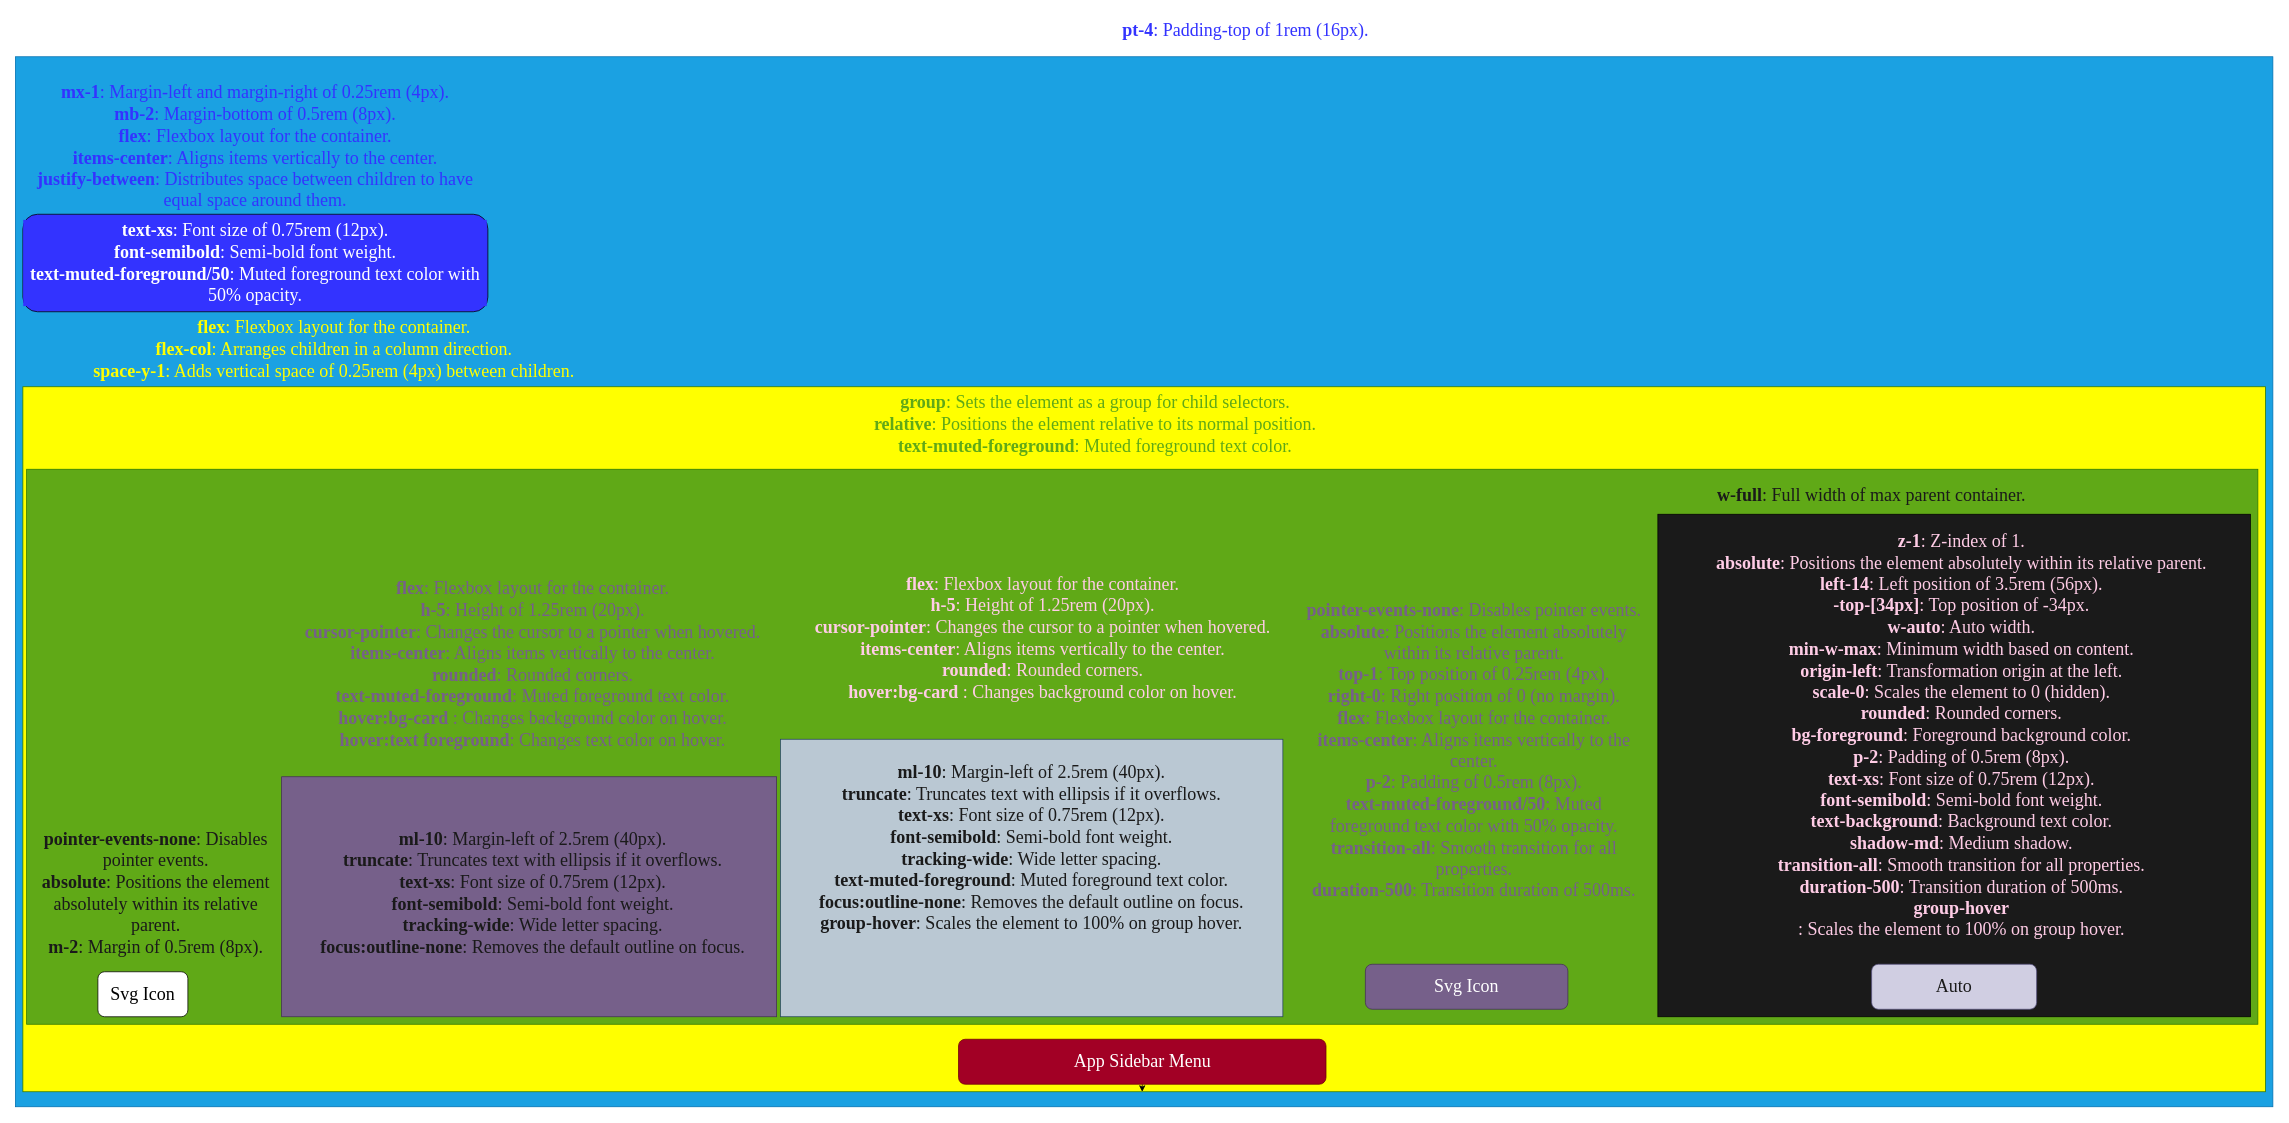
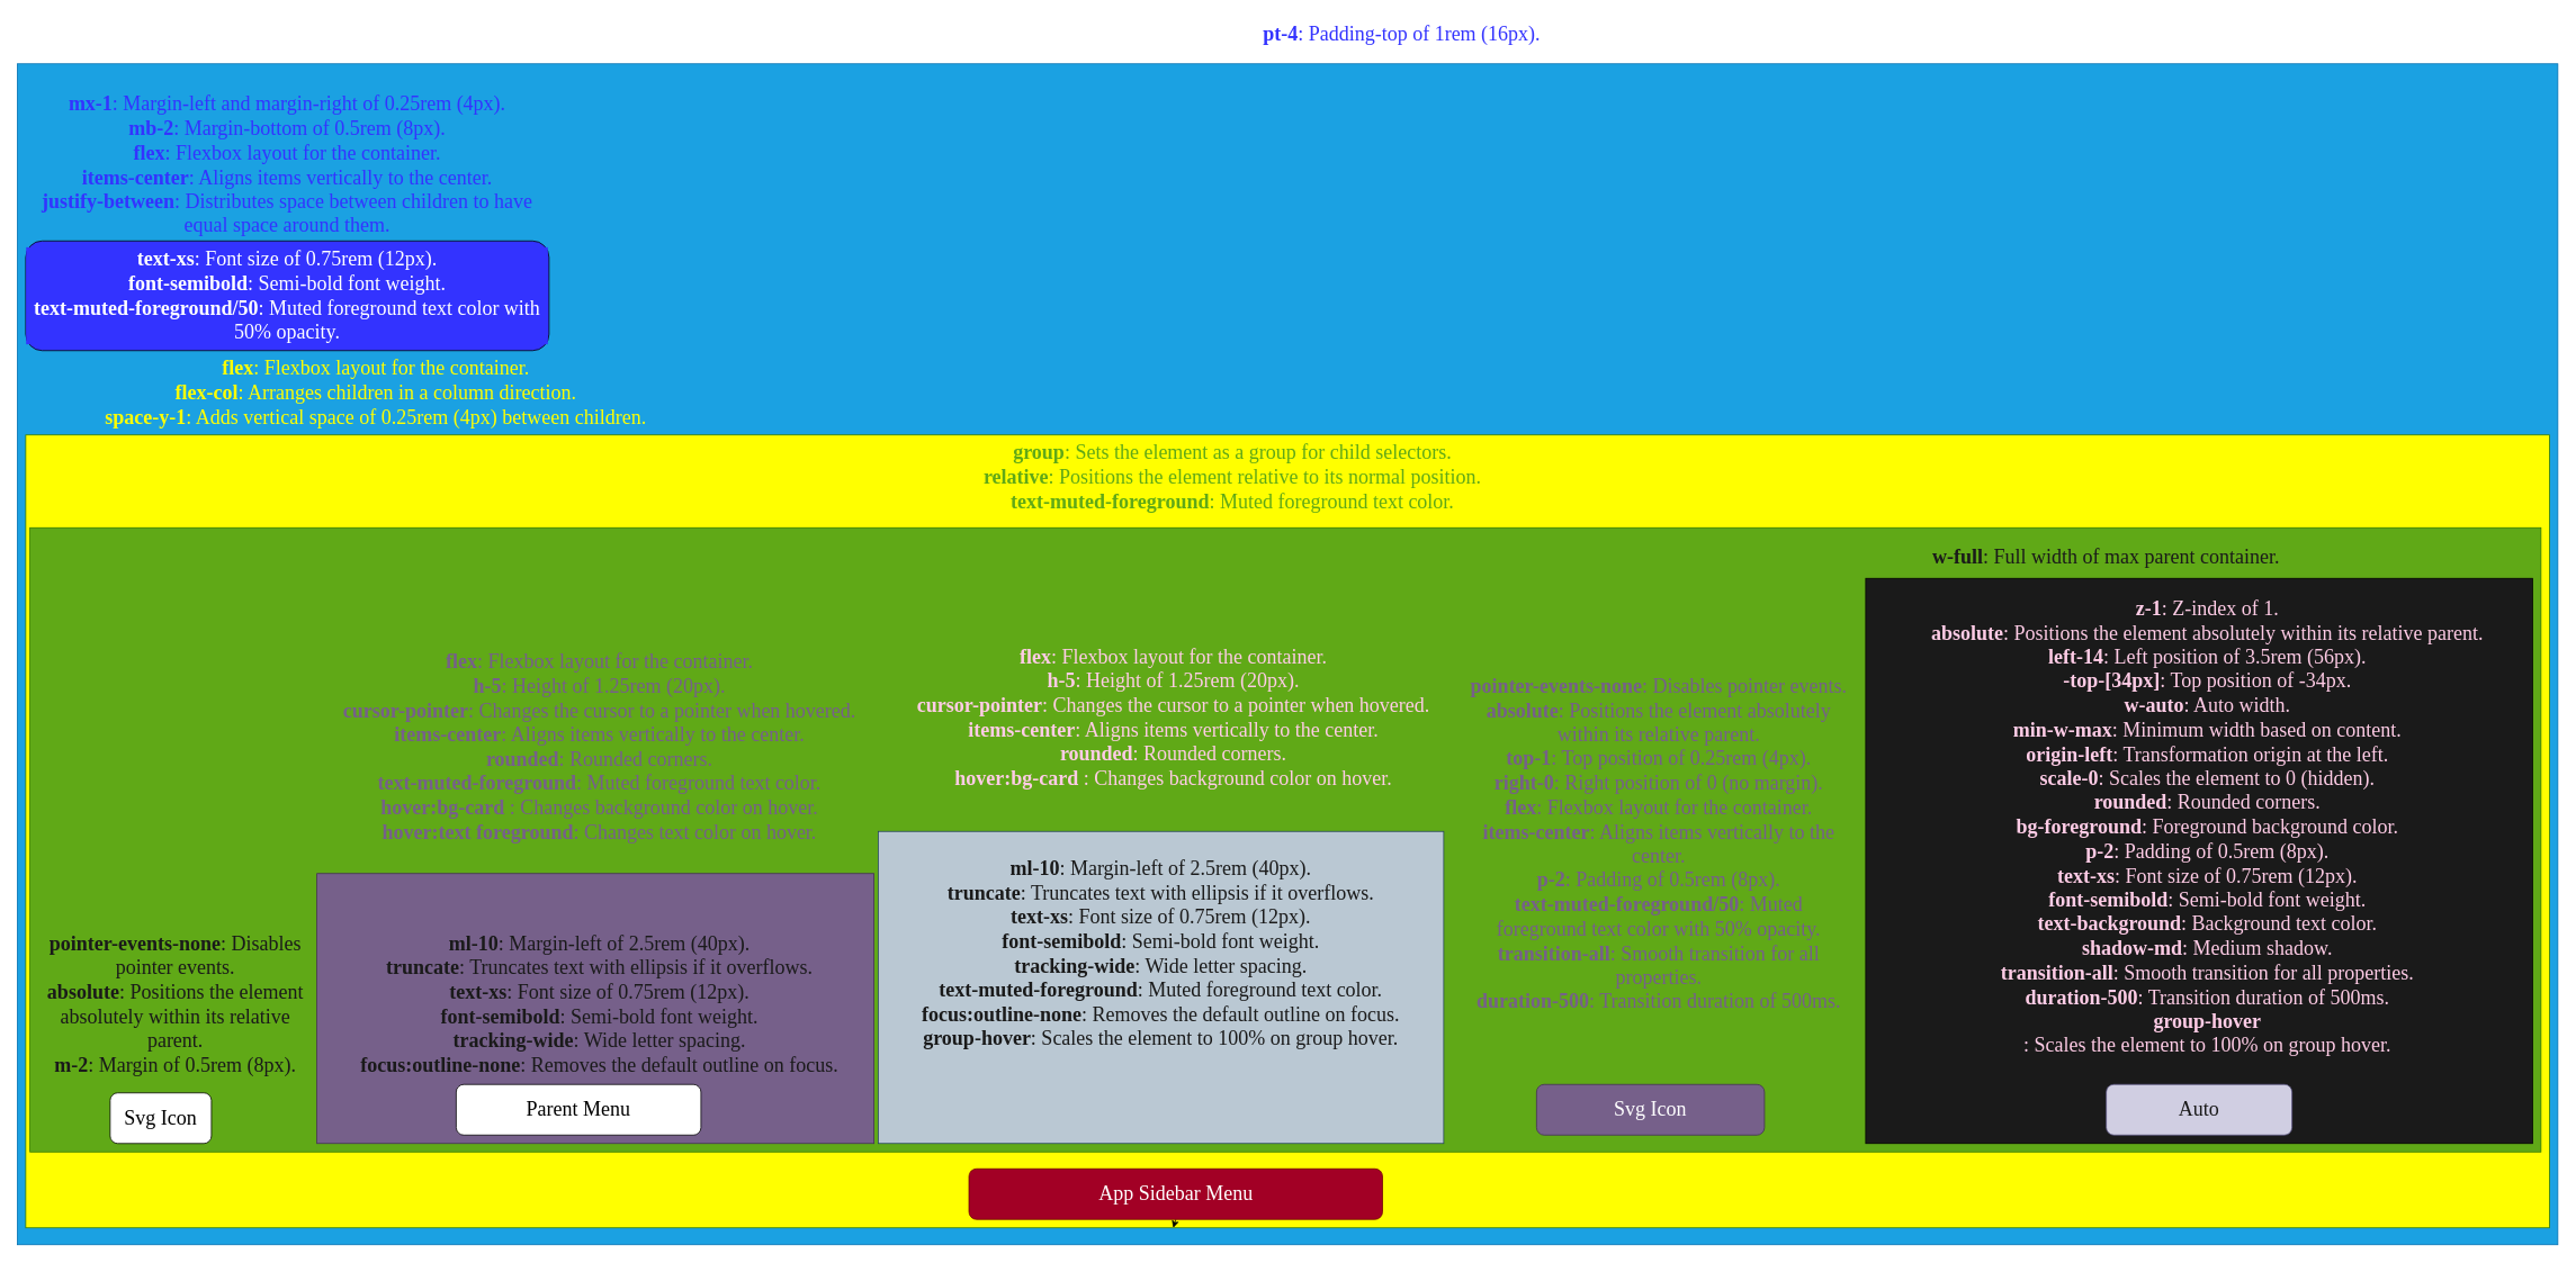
+ <mxCell id="16" value="Parent Menu" style="rounded=1;whiteSpace=wrap;html=1;labelBackgroundColor=none;fontFamily=Comic Sans MS;fontSize=24;" vertex="1" parent="1"><mxGeometry x="540" y="1285" width="290" height="60" as="geometry" /></mxCell>
- <mxCell id="10" value="App Sidebar Menu" style="rounded=1;whiteSpace=wrap;html=1;labelBackgroundColor=none;fontFamily=Comic Sans MS;fontSize=24;fontColor=#ffffff;fillColor=#a20025;strokeColor=#6F0000;" vertex="1" parent="1"><mxGeometry x="1277.5" y="1385" width="490" height="60" as="geometry" /></mxCell>
+ <mxCell id="10" value="App Sidebar Menu" style="rounded=1;whiteSpace=wrap;html=1;labelBackgroundColor=none;fontFamily=Comic Sans MS;fontSize=24;fontColor=#ffffff;fillColor=#a20025;strokeColor=#6F0000;" vertex="1" parent="1"><mxGeometry x="1147.5" y="1385" width="490" height="60" as="geometry" /></mxCell>
